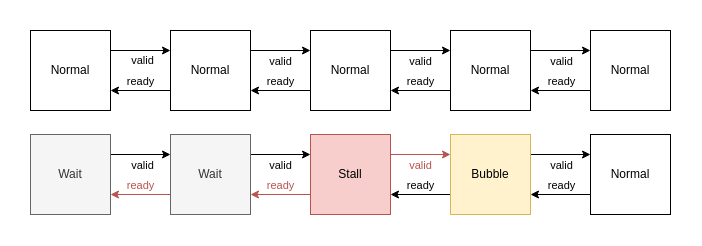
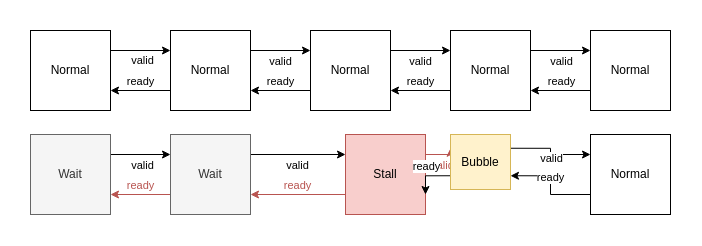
- <mxCell id="36" value="Stall" style="whiteSpace=wrap;html=1;aspect=fixed;fillColor=#f8cecc;strokeColor=#b85450;" vertex="1" parent="1"><mxGeometry x="310" y="134" width="80" height="80" as="geometry" /></mxCell>
+ <mxCell id="36" value="Stall" style="whiteSpace=wrap;html=1;aspect=fixed;fillColor=#f8cecc;strokeColor=#b85450;" vertex="1" parent="1"><mxGeometry x="345" y="134" width="80" height="80" as="geometry" /></mxCell>
- <mxCell id="41" value="Bubble" style="whiteSpace=wrap;html=1;aspect=fixed;fillColor=#fff2cc;strokeColor=#d6b656;" vertex="1" parent="1"><mxGeometry x="450" y="134" width="80" height="80" as="geometry" /></mxCell>
+ <mxCell id="41" value="Bubble" style="whiteSpace=wrap;html=1;aspect=fixed;fillColor=#fff2cc;strokeColor=#d6b656;" vertex="1" parent="1"><mxGeometry x="450" y="134" width="60" height="55" as="geometry" /></mxCell>
